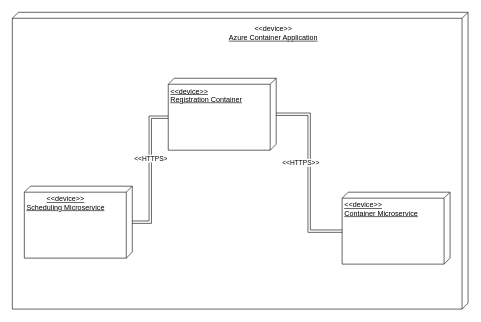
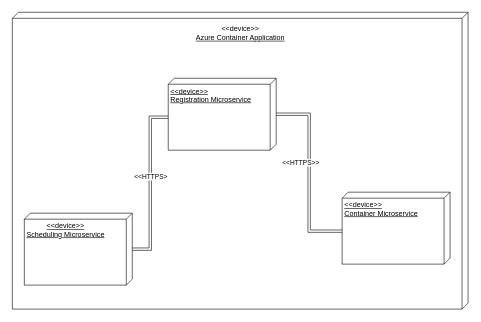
- <mxCell id="6" value="&amp;lt;&amp;lt;device&amp;gt;&amp;gt;&lt;br style=&quot;border-color: var(--border-color); text-align: left;&quot;&gt;&lt;span style=&quot;text-align: left; text-decoration-line: underline;&quot;&gt;Azure Container Application&lt;/span&gt;" style="text;html=1;strokeColor=none;fillColor=none;align=center;verticalAlign=middle;whiteSpace=wrap;rounded=0;" vertex="1" parent="1"><mxGeometry x="367.5" y="40" width="175" height="30" as="geometry" /></mxCell>
+ <mxCell id="6" value="&amp;lt;&amp;lt;device&amp;gt;&amp;gt;&lt;br style=&quot;border-color: var(--border-color); text-align: left;&quot;&gt;&lt;span style=&quot;text-align: left; text-decoration-line: underline;&quot;&gt;Azure Container Application&lt;/span&gt;" style="text;html=1;strokeColor=none;fillColor=none;align=center;verticalAlign=middle;whiteSpace=wrap;rounded=0;" vertex="1" parent="1"><mxGeometry x="312.5" y="40" width="175" height="30" as="geometry" /></mxCell>
- <mxCell id="4" value="&amp;lt;&amp;lt;device&amp;gt;&amp;gt;&lt;br&gt;Registration Container" style="verticalAlign=top;align=left;spacingTop=8;spacingLeft=2;spacingRight=12;shape=cube;size=10;direction=south;fontStyle=4;html=1;whiteSpace=wrap;" parent="1" vertex="1"><mxGeometry x="280" y="130" width="180" height="120" as="geometry" /></mxCell>
+ <mxCell id="4" value="&amp;lt;&amp;lt;device&amp;gt;&amp;gt;&lt;br&gt;Registration Microservice" style="verticalAlign=top;align=left;spacingTop=8;spacingLeft=2;spacingRight=12;shape=cube;size=10;direction=south;fontStyle=4;html=1;whiteSpace=wrap;" parent="1" vertex="1"><mxGeometry x="280" y="130" width="180" height="120" as="geometry" /></mxCell>
- <mxCell id="3" value="&lt;div style=&quot;text-align: center;&quot;&gt;&lt;span style=&quot;background-color: initial;&quot;&gt;&amp;lt;&amp;lt;device&amp;gt;&amp;gt;&lt;/span&gt;&lt;/div&gt;&lt;div style=&quot;text-align: center;&quot;&gt;&lt;span style=&quot;background-color: initial;&quot;&gt;Scheduling Microservice&lt;/span&gt;&lt;/div&gt;" style="verticalAlign=top;align=left;spacingTop=8;spacingLeft=2;spacingRight=12;shape=cube;size=10;direction=south;fontStyle=4;html=1;whiteSpace=wrap;" parent="1" vertex="1"><mxGeometry x="40" y="310" width="180" height="120" as="geometry" /></mxCell>
+ <mxCell id="3" value="&lt;div style=&quot;text-align: center;&quot;&gt;&lt;span style=&quot;background-color: initial;&quot;&gt;&amp;lt;&amp;lt;device&amp;gt;&amp;gt;&lt;/span&gt;&lt;/div&gt;&lt;div style=&quot;text-align: center;&quot;&gt;&lt;span style=&quot;background-color: initial;&quot;&gt;Scheduling Microservice&lt;/span&gt;&lt;/div&gt;" style="verticalAlign=top;align=left;spacingTop=8;spacingLeft=2;spacingRight=12;shape=cube;size=10;direction=south;fontStyle=4;html=1;whiteSpace=wrap;" parent="1" vertex="1"><mxGeometry x="40" y="355" width="180" height="120" as="geometry" /></mxCell>
